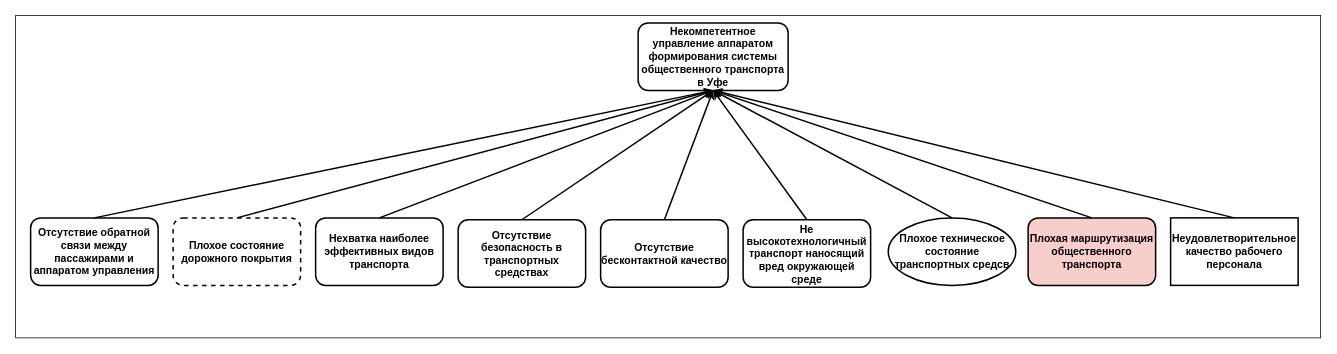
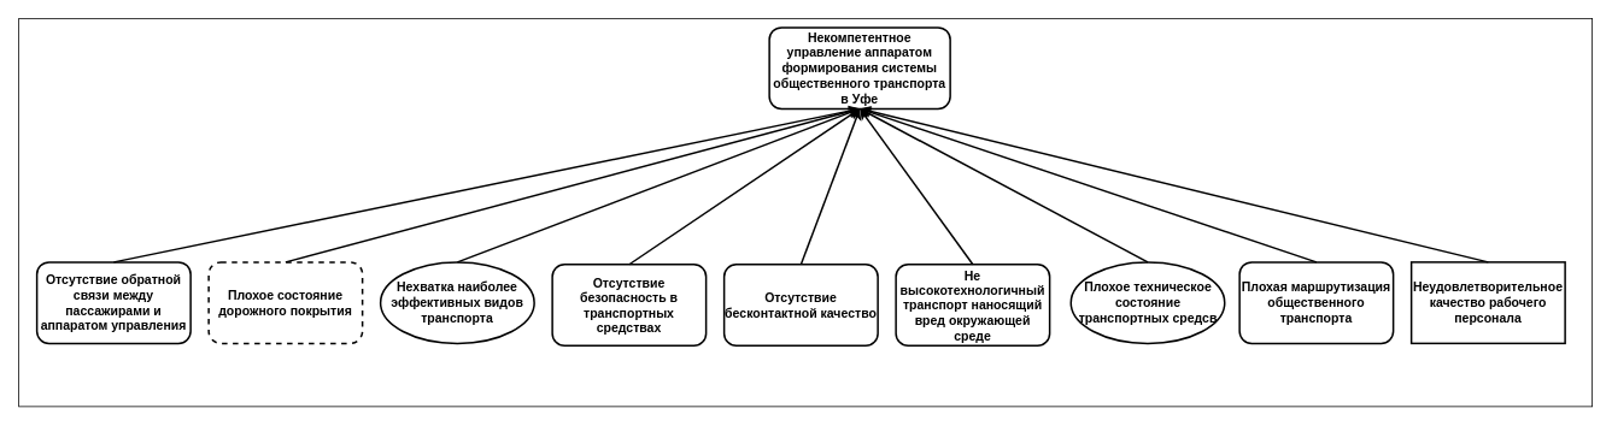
- <mxCell id="7" value="Нехватка наиболее эффективных видов транспорта" style="rounded=1;whiteSpace=wrap;html=1;strokeColor=#000000;strokeWidth=2;fillColor=#FFFFFF;fontColor=#000000;fontSize=14;fontStyle=1" parent="1" vertex="1"><mxGeometry x="420" y="290" width="170" height="90" as="geometry" /></mxCell>
+ <mxCell id="7" value="Нехватка наиболее эффективных видов транспорта" style="ellipse;whiteSpace=wrap;html=1;strokeColor=#000000;strokeWidth=2;fillColor=#FFFFFF;fontColor=#000000;fontSize=14;fontStyle=1;" parent="1" vertex="1"><mxGeometry x="420" y="290" width="170" height="90" as="geometry" /></mxCell>
- <mxCell id="4" value="Плохая маршрутизация&lt;br&gt;общественного транспорта" style="rounded=1;whiteSpace=wrap;html=1;strokeColor=#000000;strokeWidth=2;fillColor=#f8cecc;fontColor=#000000;fontSize=14;fontStyle=1;" parent="1" vertex="1"><mxGeometry x="1370" y="290" width="170" height="90" as="geometry" /></mxCell>
+ <mxCell id="4" value="Плохая маршрутизация&lt;br&gt;общественного транспорта" style="rounded=1;whiteSpace=wrap;html=1;strokeColor=#000000;strokeWidth=2;fillColor=#FFFFFF;fontColor=#000000;fontSize=14;fontStyle=1" parent="1" vertex="1"><mxGeometry x="1370" y="290" width="170" height="90" as="geometry" /></mxCell>
